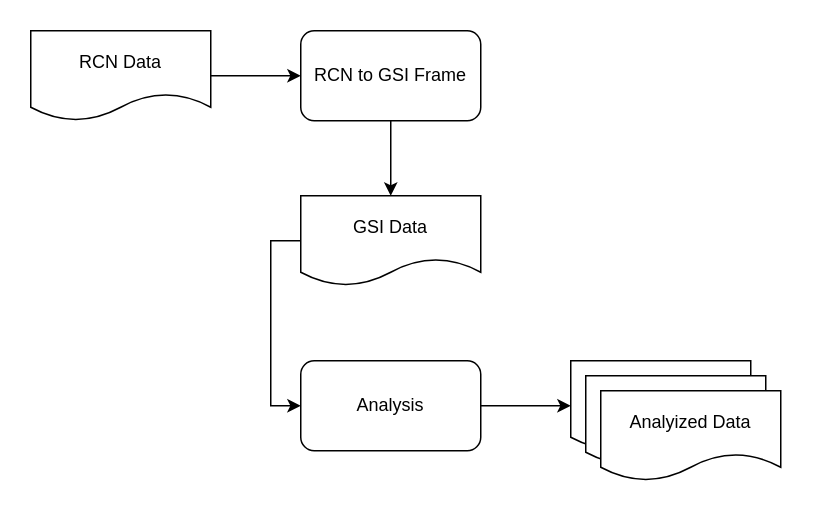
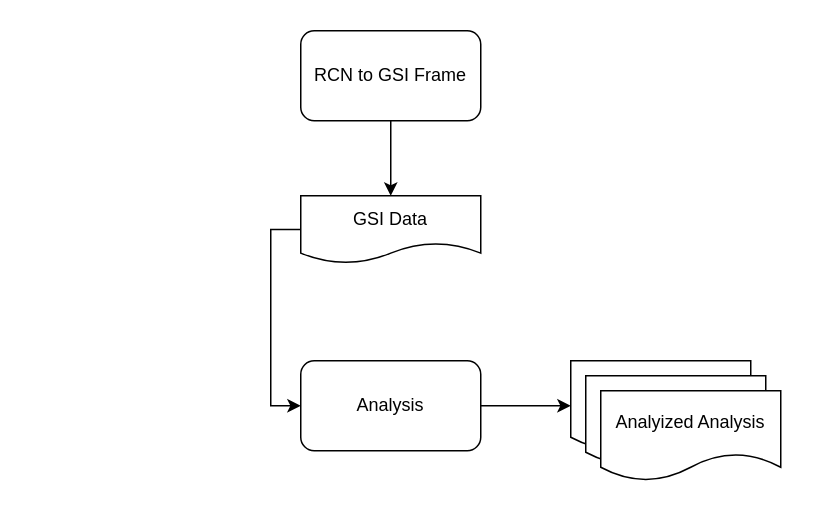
- <mxCell id="7" value="RCN Data" style="shape=document;whiteSpace=wrap;html=1;boundedLbl=1;" vertex="1" parent="1"><mxGeometry x="20" y="20" width="120" height="60" as="geometry" /></mxCell>
- <mxCell id="6" style="edgeStyle=orthogonalEdgeStyle;rounded=0;orthogonalLoop=1;jettySize=auto;html=1;exitX=1;exitY=0.5;exitDx=0;exitDy=0;" edge="1" parent="1" source="7" target="3"><mxGeometry relative="1" as="geometry" /></mxCell>
- <mxCell id="5" value="GSI Data" style="shape=document;whiteSpace=wrap;html=1;boundedLbl=1;" vertex="1" parent="1"><mxGeometry x="200" y="130" width="120" height="60" as="geometry" /></mxCell>
+ <mxCell id="5" value="GSI Data" style="shape=document;whiteSpace=wrap;html=1;boundedLbl=1;" vertex="1" parent="1"><mxGeometry x="200" y="130" width="120" height="45" as="geometry" /></mxCell>
- <mxCell id="12" value="Analyized Data" style="shape=document;whiteSpace=wrap;html=1;boundedLbl=1;" vertex="1" parent="1"><mxGeometry x="400" y="260" width="120" height="60" as="geometry" /></mxCell>
+ <mxCell id="12" value="Analyized Analysis" style="shape=document;whiteSpace=wrap;html=1;boundedLbl=1;" vertex="1" parent="1"><mxGeometry x="400" y="260" width="120" height="60" as="geometry" /></mxCell>
